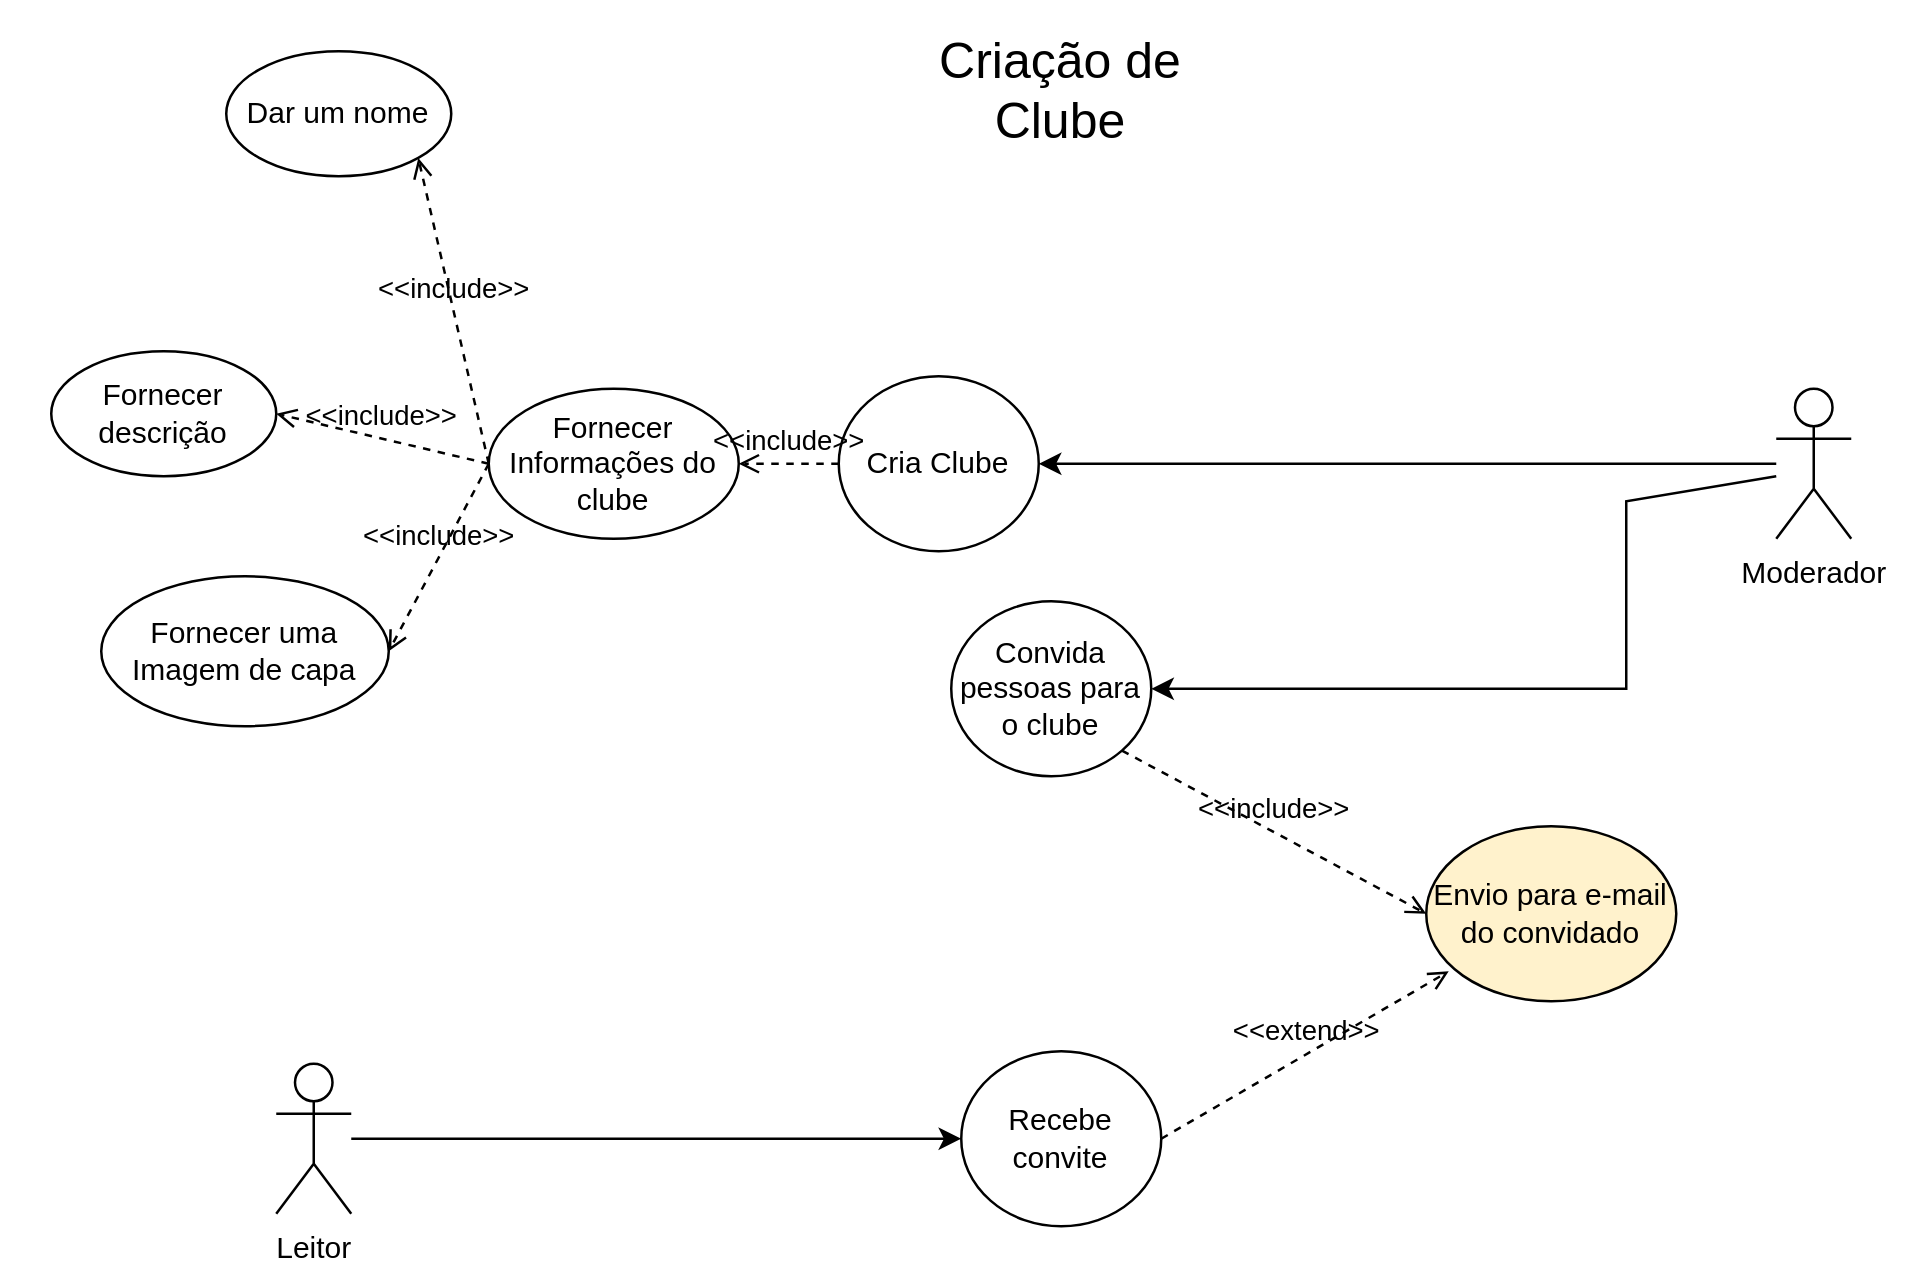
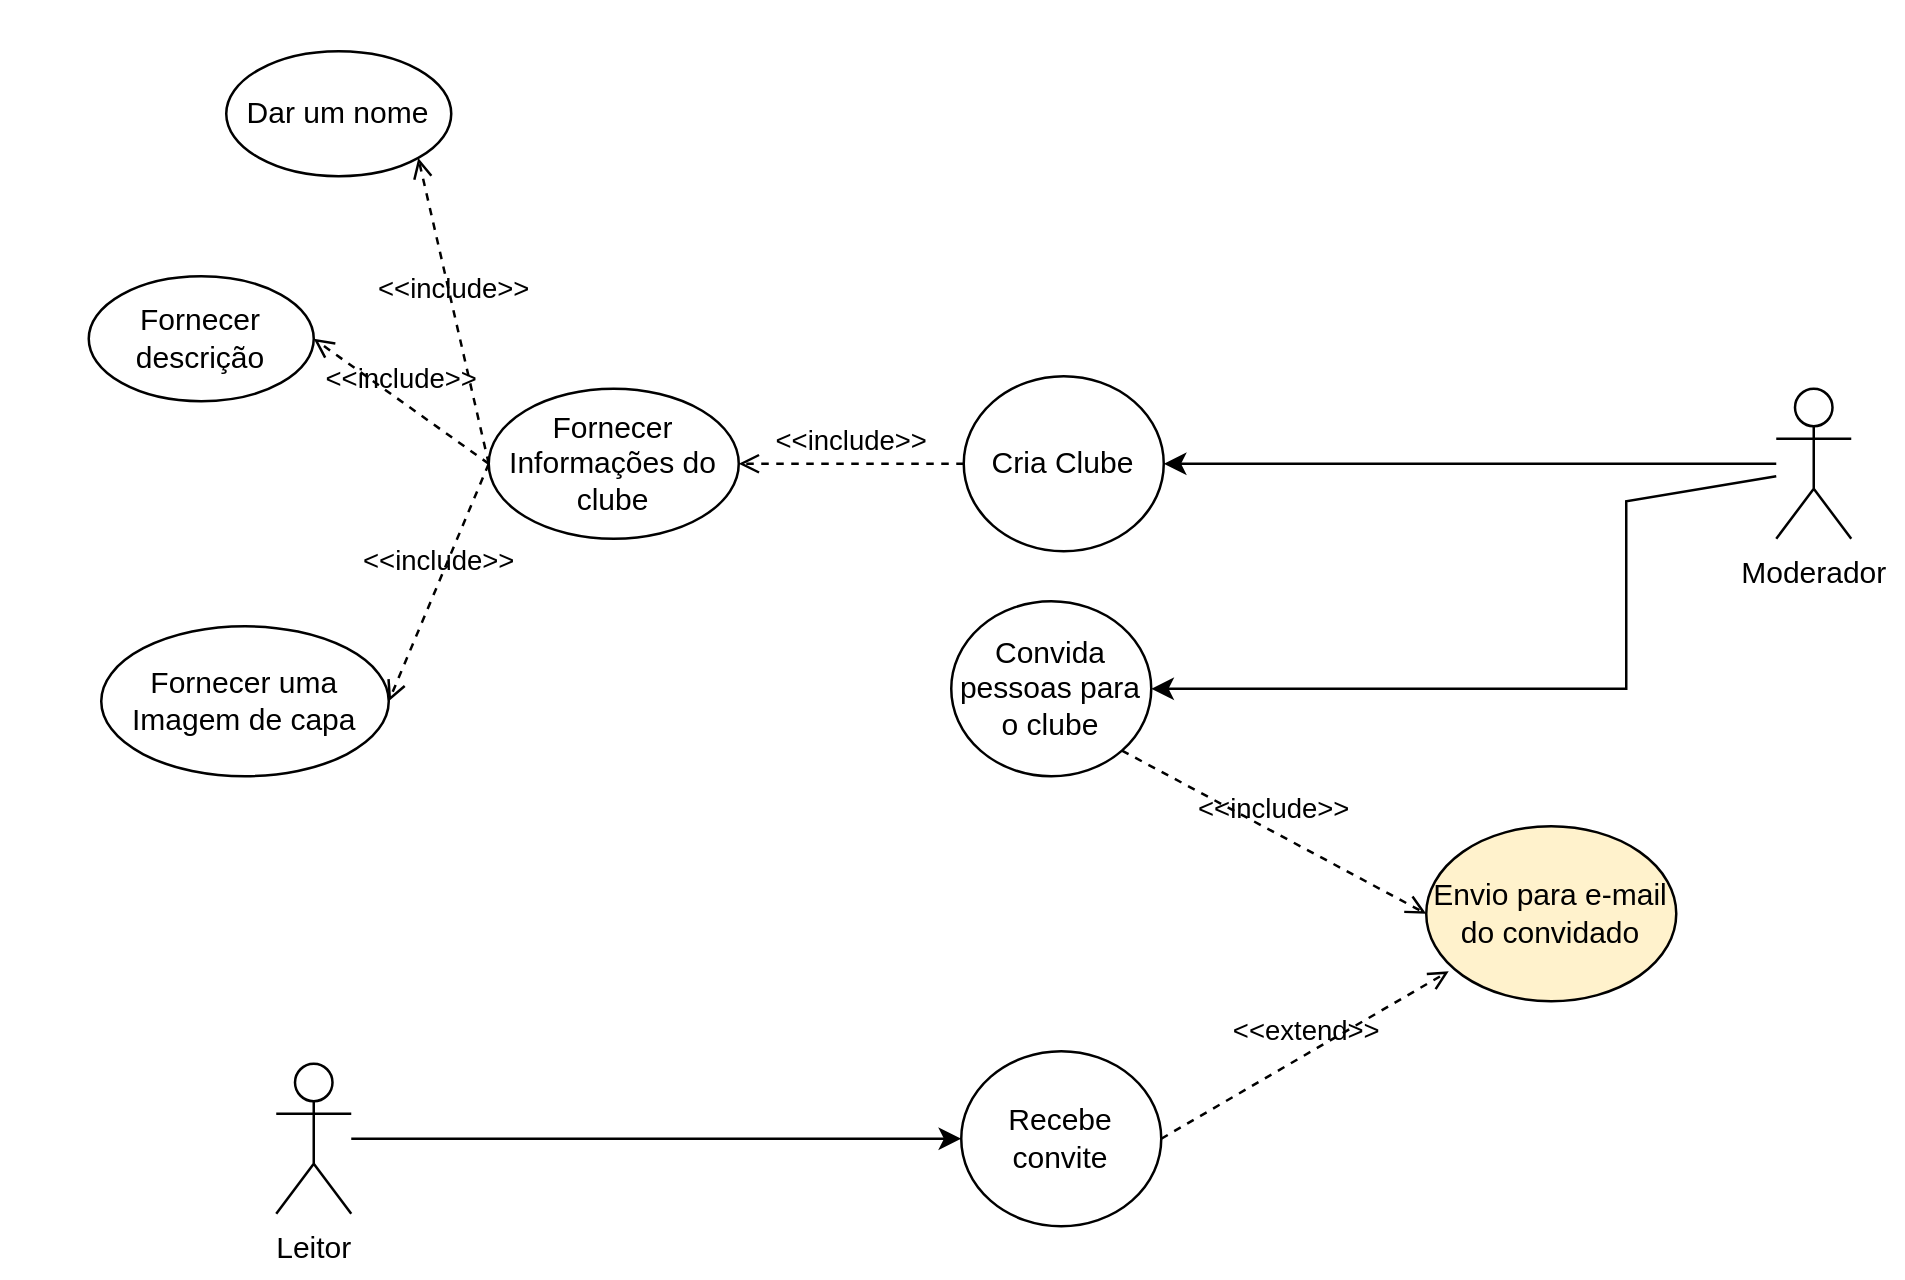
- <mxCell id="5" value="&lt;font style=&quot;font-size: 20px;&quot;&gt;Criação de Clube&lt;/font&gt;" style="text;html=1;strokeColor=none;fillColor=none;align=center;verticalAlign=middle;whiteSpace=wrap;rounded=0;" parent="1" vertex="1"><mxGeometry x="364" y="20" width="120" height="30" as="geometry" /></mxCell>
- <mxCell id="8" value="Fornecer descrição" style="ellipse;whiteSpace=wrap;html=1;" parent="1" vertex="1"><mxGeometry x="20" y="140" width="90" height="50" as="geometry" /></mxCell>
+ <mxCell id="8" value="Fornecer descrição" style="ellipse;whiteSpace=wrap;html=1;" parent="1" vertex="1"><mxGeometry x="35" y="110" width="90" height="50" as="geometry" /></mxCell>
- <mxCell id="4" value="Cria Clube" style="ellipse;whiteSpace=wrap;html=1;" parent="1" vertex="1"><mxGeometry x="335" y="150" width="80" height="70" as="geometry" /></mxCell>
+ <mxCell id="4" value="Cria Clube" style="ellipse;whiteSpace=wrap;html=1;" parent="1" vertex="1"><mxGeometry x="385" y="150" width="80" height="70" as="geometry" /></mxCell>
- <mxCell id="9" value="Fornecer uma Imagem de capa" style="ellipse;whiteSpace=wrap;html=1;" parent="1" vertex="1"><mxGeometry x="40" y="230" width="115" height="60" as="geometry" /></mxCell>
+ <mxCell id="9" value="Fornecer uma Imagem de capa" style="ellipse;whiteSpace=wrap;html=1;" parent="1" vertex="1"><mxGeometry x="40" y="250" width="115" height="60" as="geometry" /></mxCell>
